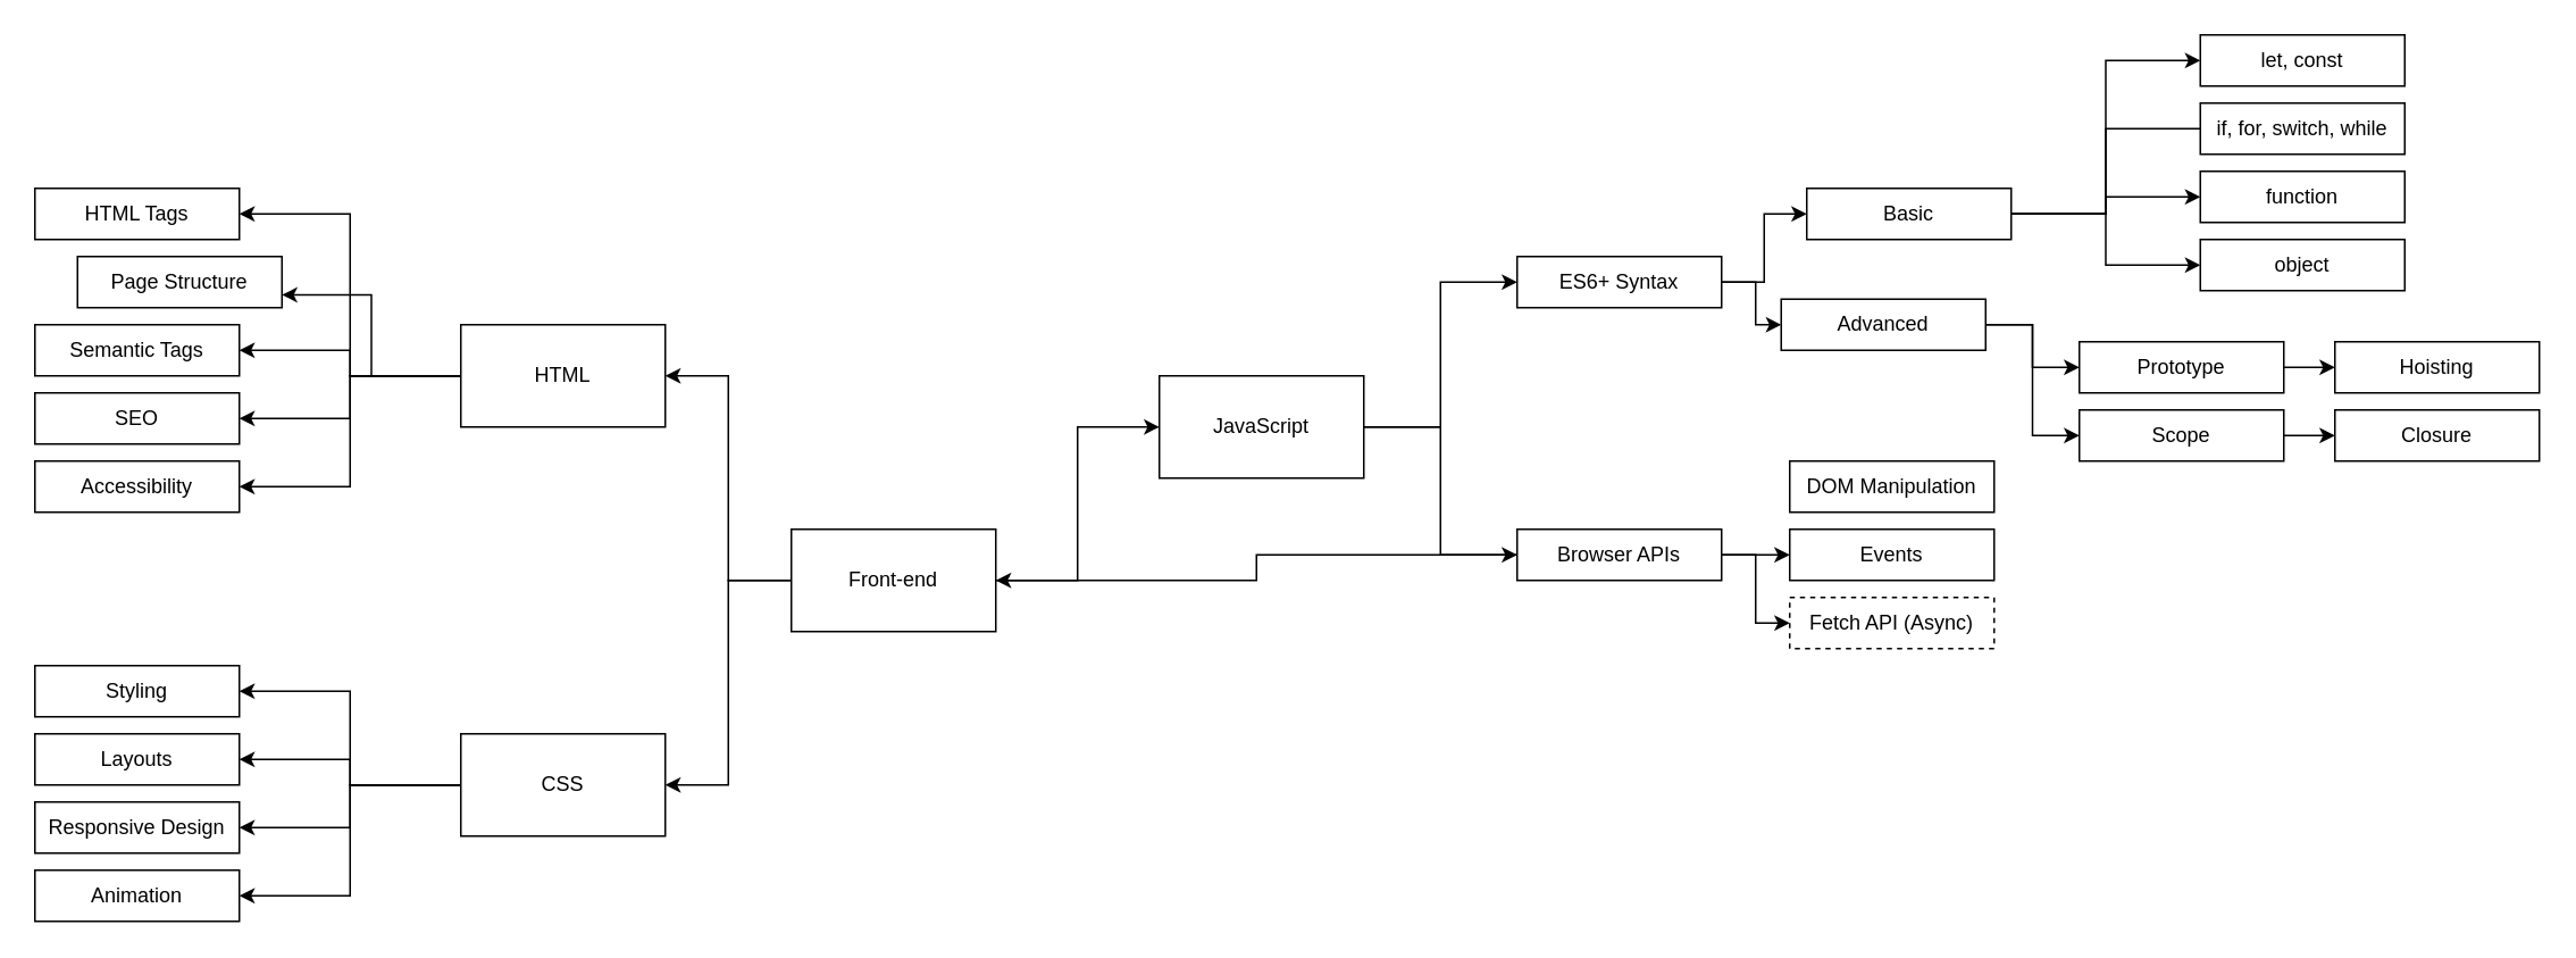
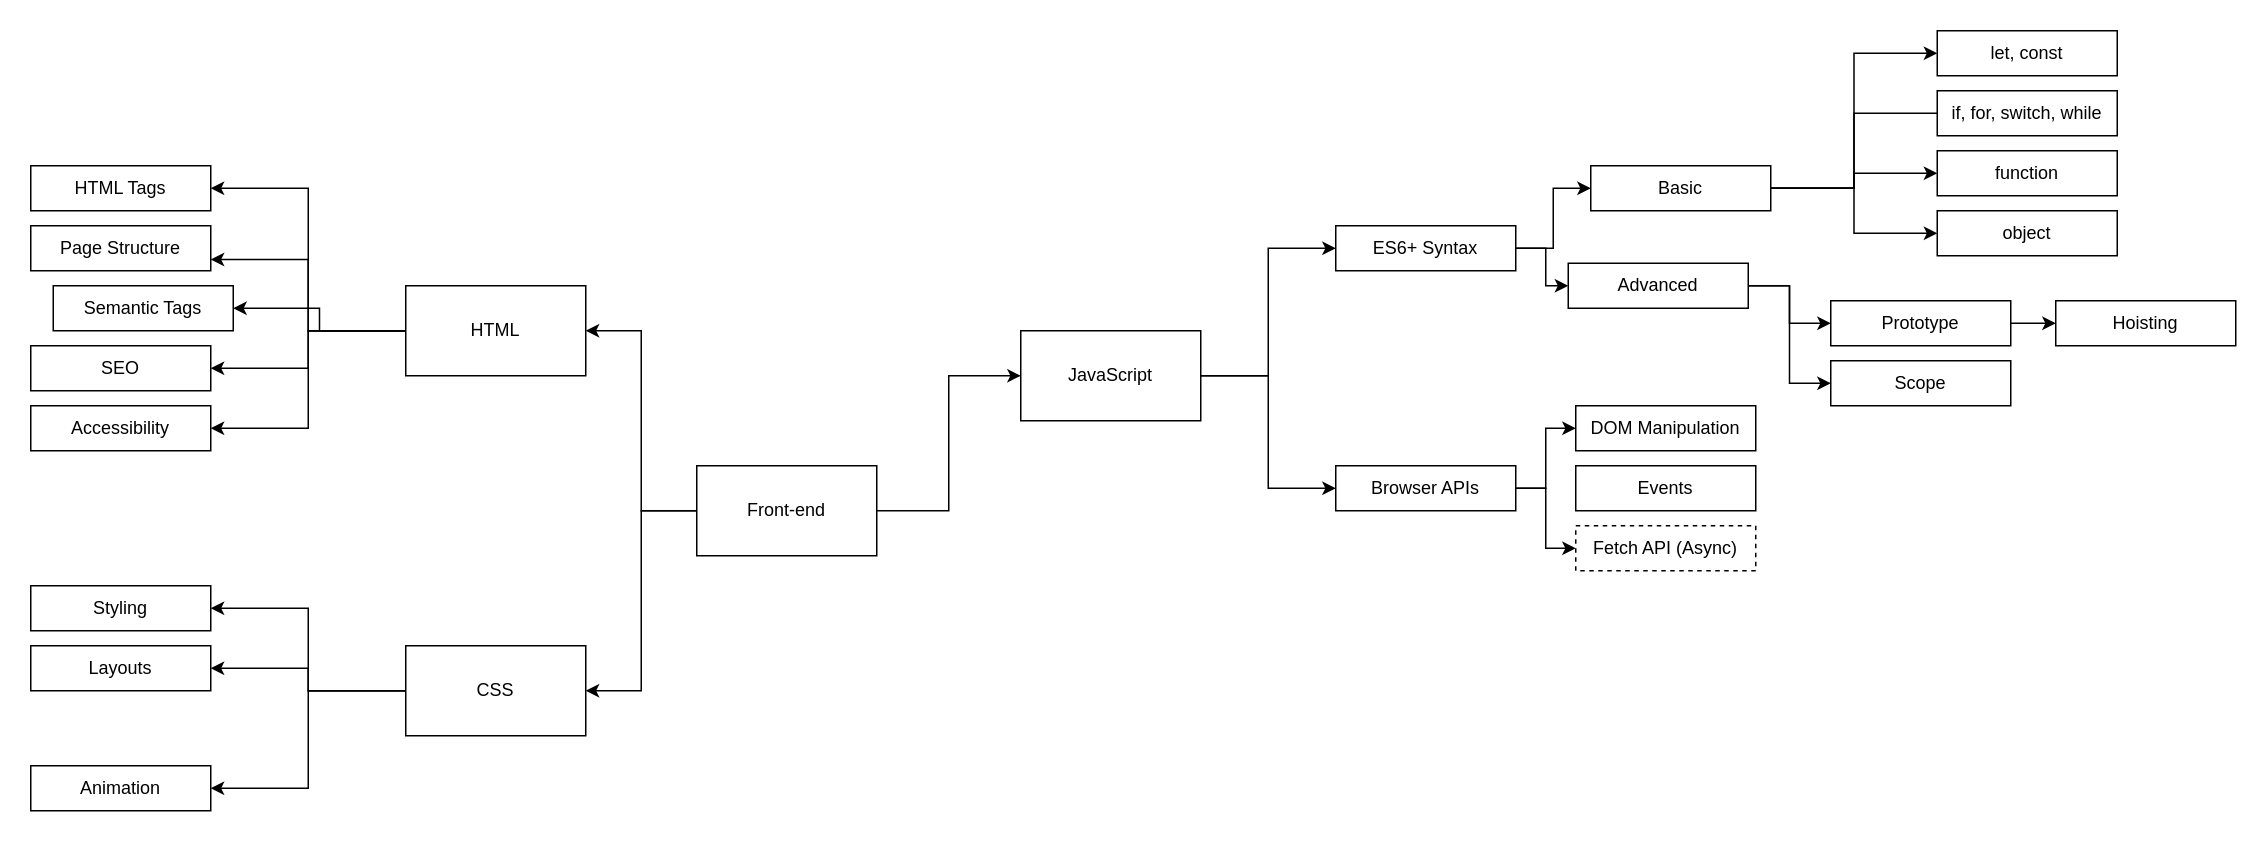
- <mxCell id="21" value="Page Structure" style="rounded=0;whiteSpace=wrap;html=1;" vertex="1" parent="1"><mxGeometry x="45" y="150" width="120" height="30" as="geometry" /></mxCell>
+ <mxCell id="21" value="Page Structure" style="rounded=0;whiteSpace=wrap;html=1;" vertex="1" parent="1"><mxGeometry x="20" y="150" width="120" height="30" as="geometry" /></mxCell>
- <mxCell id="22" value="Semantic Tags" style="rounded=0;whiteSpace=wrap;html=1;" vertex="1" parent="1"><mxGeometry x="20" y="190" width="120" height="30" as="geometry" /></mxCell>
+ <mxCell id="22" value="Semantic Tags" style="rounded=0;whiteSpace=wrap;html=1;" vertex="1" parent="1"><mxGeometry x="35" y="190" width="120" height="30" as="geometry" /></mxCell>
- <mxCell id="51" value="" style="edgeStyle=orthogonalEdgeStyle;rounded=0;orthogonalLoop=1;jettySize=auto;html=1;" edge="1" parent="1" source="52" target="53"><mxGeometry relative="1" as="geometry" /></mxCell>
- <mxCell id="53" value="Closure" style="rounded=0;whiteSpace=wrap;html=1;" vertex="1" parent="1"><mxGeometry x="1370" y="240" width="120" height="30" as="geometry" /></mxCell>
- <mxCell id="33" style="edgeStyle=orthogonalEdgeStyle;rounded=0;orthogonalLoop=1;jettySize=auto;html=1;entryX=0;entryY=0.5;entryDx=0;entryDy=0;" edge="1" parent="1" source="35" target="55"><mxGeometry relative="1" as="geometry" /></mxCell>
- <mxCell id="32" style="edgeStyle=orthogonalEdgeStyle;rounded=0;orthogonalLoop=1;jettySize=auto;html=1;" edge="1" parent="1" source="35" target="5"><mxGeometry relative="1" as="geometry" /></mxCell>
+ <mxCell id="32" style="edgeStyle=orthogonalEdgeStyle;rounded=0;orthogonalLoop=1;jettySize=auto;html=1;entryX=0;entryY=0.5;entryDx=0;entryDy=0;" edge="1" parent="1" source="35" target="54"><mxGeometry relative="1" as="geometry" /></mxCell>
- <mxCell id="27" value="Responsive Design" style="rounded=0;whiteSpace=wrap;html=1;" vertex="1" parent="1"><mxGeometry x="20" y="470" width="120" height="30" as="geometry" /></mxCell>
- <mxCell id="14" style="edgeStyle=orthogonalEdgeStyle;rounded=0;orthogonalLoop=1;jettySize=auto;html=1;entryX=1;entryY=0.5;entryDx=0;entryDy=0;" edge="1" parent="1" source="16" target="27"><mxGeometry relative="1" as="geometry" /></mxCell>
